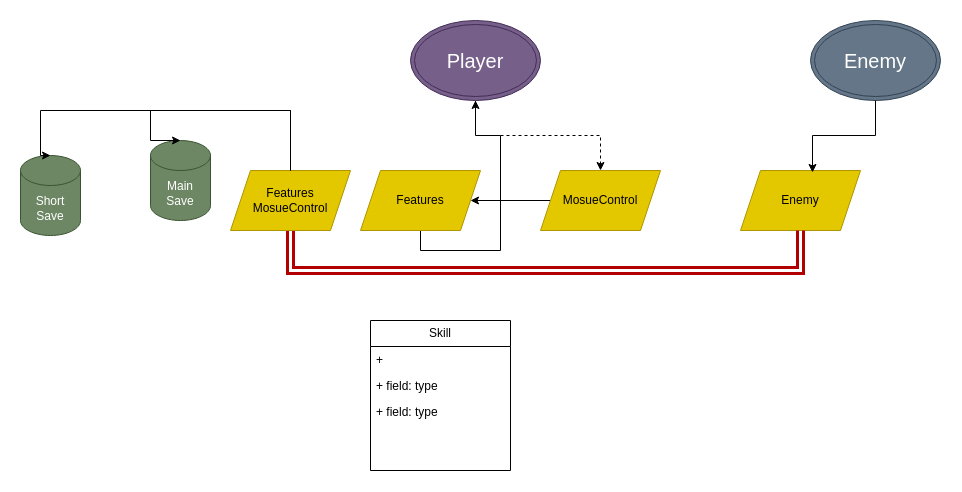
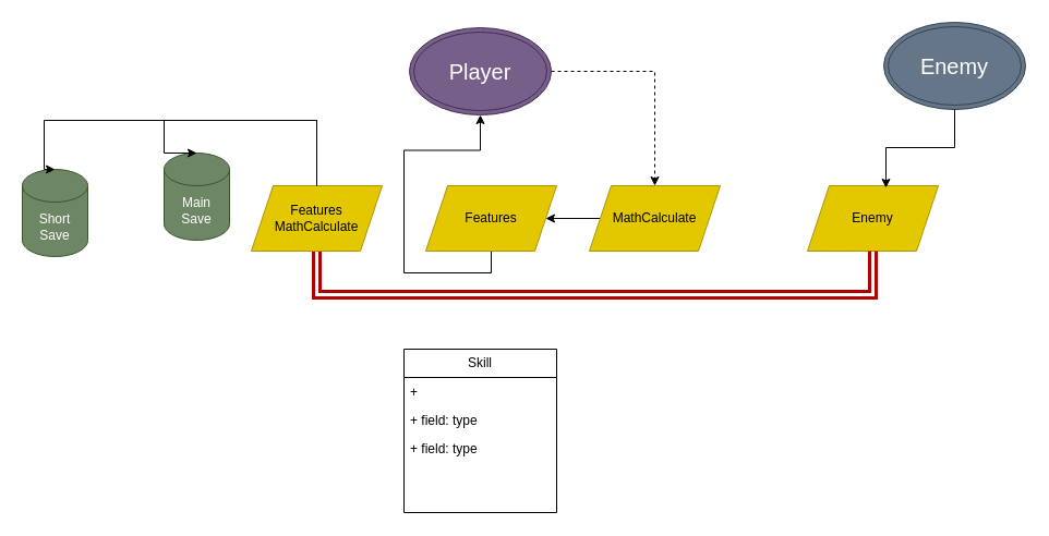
- <mxCell id="3" value="Player" style="ellipse;shape=doubleEllipse;whiteSpace=wrap;html=1;fontSize=20;fillColor=#76608a;strokeColor=#432D57;fontColor=#ffffff;" vertex="1" parent="1"><mxGeometry x="410" y="20" width="130" height="80" as="geometry" /></mxCell>
+ <mxCell id="3" value="Player" style="ellipse;shape=doubleEllipse;whiteSpace=wrap;html=1;fontSize=20;fillColor=#76608a;strokeColor=#432D57;fontColor=#ffffff;" vertex="1" parent="1"><mxGeometry x="375" y="25" width="130" height="80" as="geometry" /></mxCell>
- <mxCell id="12" value="Features&lt;div&gt;MosueControl&lt;/div&gt;" style="shape=parallelogram;perimeter=parallelogramPerimeter;whiteSpace=wrap;html=1;fixedSize=1;fillColor=#e3c800;fontColor=#000000;strokeColor=#B09500;" vertex="1" parent="1"><mxGeometry x="230" y="170" width="120" height="60" as="geometry" /></mxCell>
+ <mxCell id="12" value="Features&lt;div&gt;MathCalculate&lt;/div&gt;" style="shape=parallelogram;perimeter=parallelogramPerimeter;whiteSpace=wrap;html=1;fixedSize=1;fillColor=#e3c800;fontColor=#000000;strokeColor=#B09500;" vertex="1" parent="1"><mxGeometry x="230" y="170" width="120" height="60" as="geometry" /></mxCell>
- <mxCell id="10" value="Features" style="shape=parallelogram;perimeter=parallelogramPerimeter;whiteSpace=wrap;html=1;fixedSize=1;fillColor=#e3c800;fontColor=#000000;strokeColor=#B09500;" vertex="1" parent="1"><mxGeometry x="360" y="170" width="120" height="60" as="geometry" /></mxCell>
+ <mxCell id="10" value="Features" style="shape=parallelogram;perimeter=parallelogramPerimeter;whiteSpace=wrap;html=1;fixedSize=1;fillColor=#e3c800;fontColor=#000000;strokeColor=#B09500;" vertex="1" parent="1"><mxGeometry x="390" y="170" width="120" height="60" as="geometry" /></mxCell>
- <mxCell id="6" value="MosueControl" style="shape=parallelogram;perimeter=parallelogramPerimeter;whiteSpace=wrap;html=1;fixedSize=1;fillColor=#e3c800;fontColor=#000000;strokeColor=#B09500;" vertex="1" parent="1"><mxGeometry x="540" y="170" width="120" height="60" as="geometry" /></mxCell>
+ <mxCell id="6" value="MathCalculate" style="shape=parallelogram;perimeter=parallelogramPerimeter;whiteSpace=wrap;html=1;fixedSize=1;fillColor=#e3c800;fontColor=#000000;strokeColor=#B09500;" vertex="1" parent="1"><mxGeometry x="540" y="170" width="120" height="60" as="geometry" /></mxCell>
